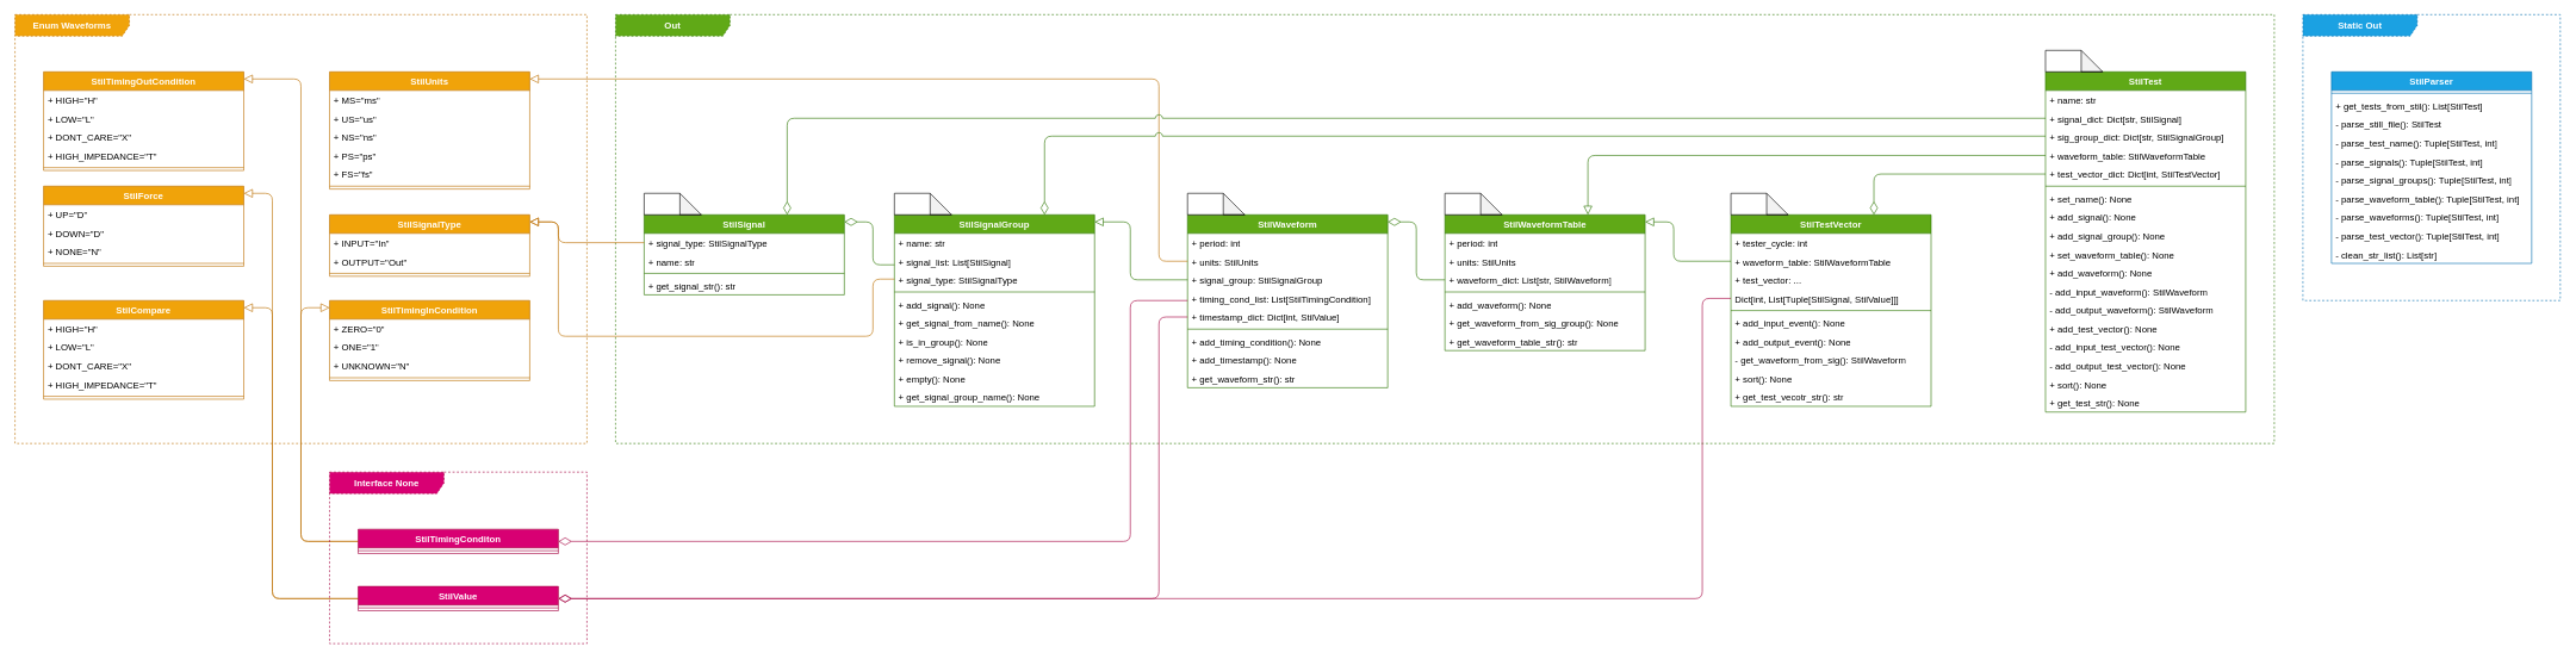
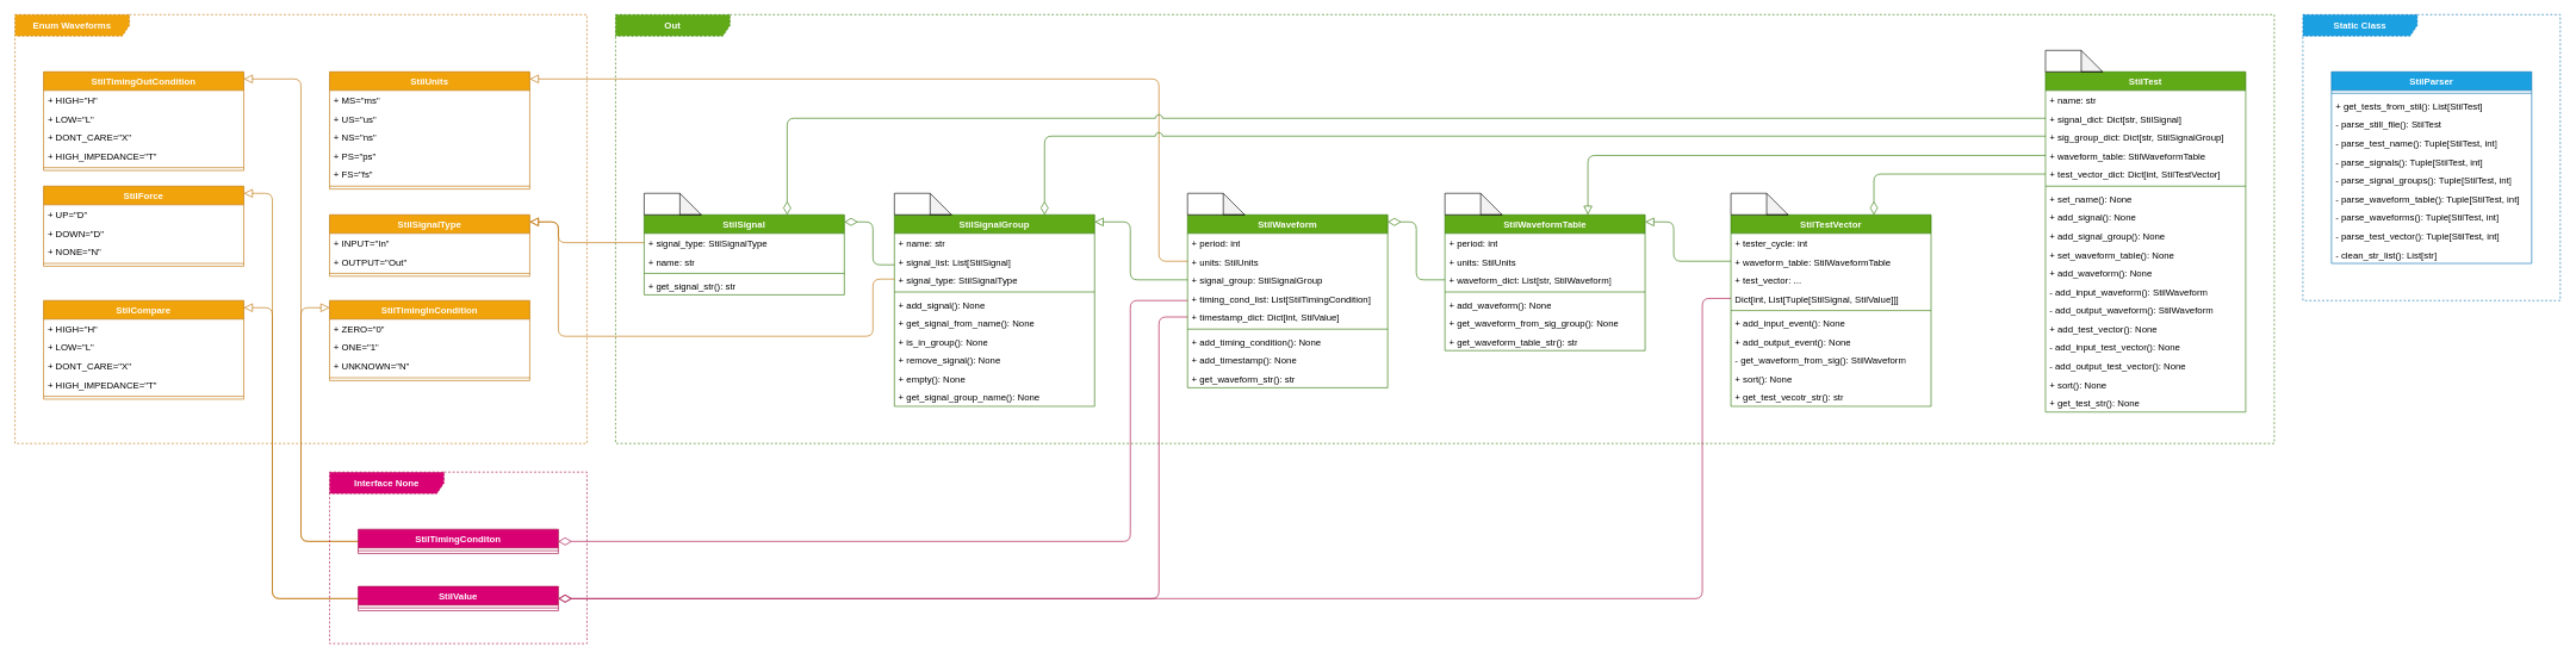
- <mxCell id="120" value="&lt;b&gt;&lt;font style=&quot;color: rgb(255, 255, 255);&quot;&gt;Static Out&lt;/font&gt;&lt;/b&gt;" style="shape=umlFrame;whiteSpace=wrap;html=1;pointerEvents=0;width=160;height=30;fillColor=#1ba1e2;fontColor=#ffffff;strokeColor=#006EAF;fontSize=13;dashed=1;" parent="1" vertex="1"><mxGeometry x="3220" y="20" width="360" height="400" as="geometry" /></mxCell>
+ <mxCell id="120" value="&lt;b&gt;&lt;font style=&quot;color: rgb(255, 255, 255);&quot;&gt;Static Class&lt;/font&gt;&lt;/b&gt;" style="shape=umlFrame;whiteSpace=wrap;html=1;pointerEvents=0;width=160;height=30;fillColor=#1ba1e2;fontColor=#ffffff;strokeColor=#006EAF;fontSize=13;dashed=1;" parent="1" vertex="1"><mxGeometry x="3220" y="20" width="360" height="400" as="geometry" /></mxCell>
